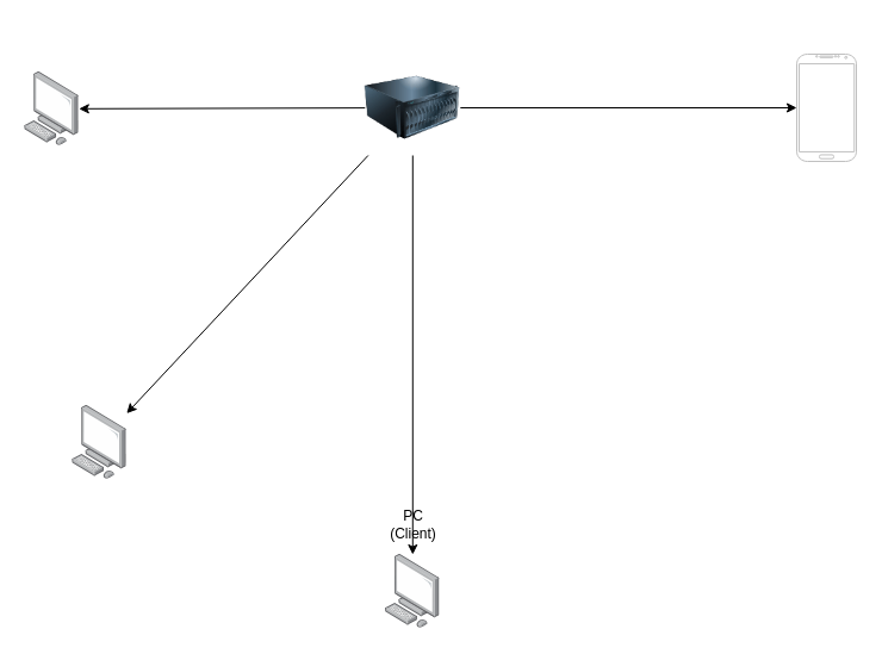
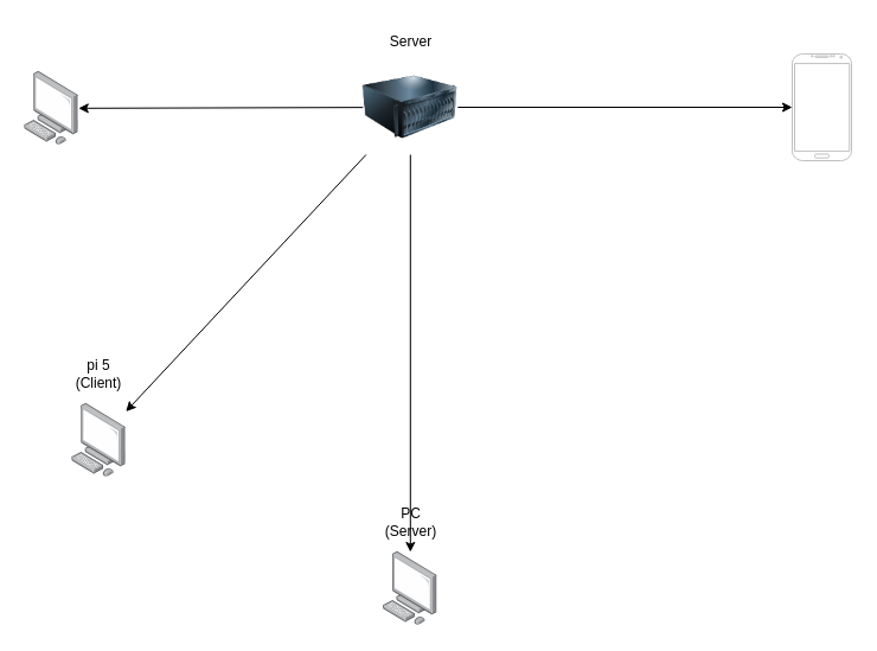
+ <mxCell id="11" value="Server" style="text;html=1;align=center;verticalAlign=middle;resizable=0;points=[];autosize=1;strokeColor=none;fillColor=none;" vertex="1" parent="1"><mxGeometry x="315.8" y="20" width="60" height="30" as="geometry" /></mxCell>
+ <mxCell id="13" value="pi 5 (Client)" style="text;html=1;strokeColor=none;fillColor=none;align=center;verticalAlign=middle;whiteSpace=wrap;rounded=0;" vertex="1" parent="1"><mxGeometry x="53" y="300" width="60" height="30" as="geometry" /></mxCell>
- <mxCell id="12" value="PC &lt;br&gt;(Client)" style="text;html=1;align=center;verticalAlign=middle;resizable=0;points=[];autosize=1;strokeColor=none;fillColor=none;" vertex="1" parent="1"><mxGeometry x="315.8" y="420" width="60" height="40" as="geometry" /></mxCell>
+ <mxCell id="12" value="PC &lt;br&gt;(Server)" style="text;html=1;align=center;verticalAlign=middle;resizable=0;points=[];autosize=1;strokeColor=none;fillColor=none;" vertex="1" parent="1"><mxGeometry x="315.8" y="420" width="60" height="40" as="geometry" /></mxCell>
